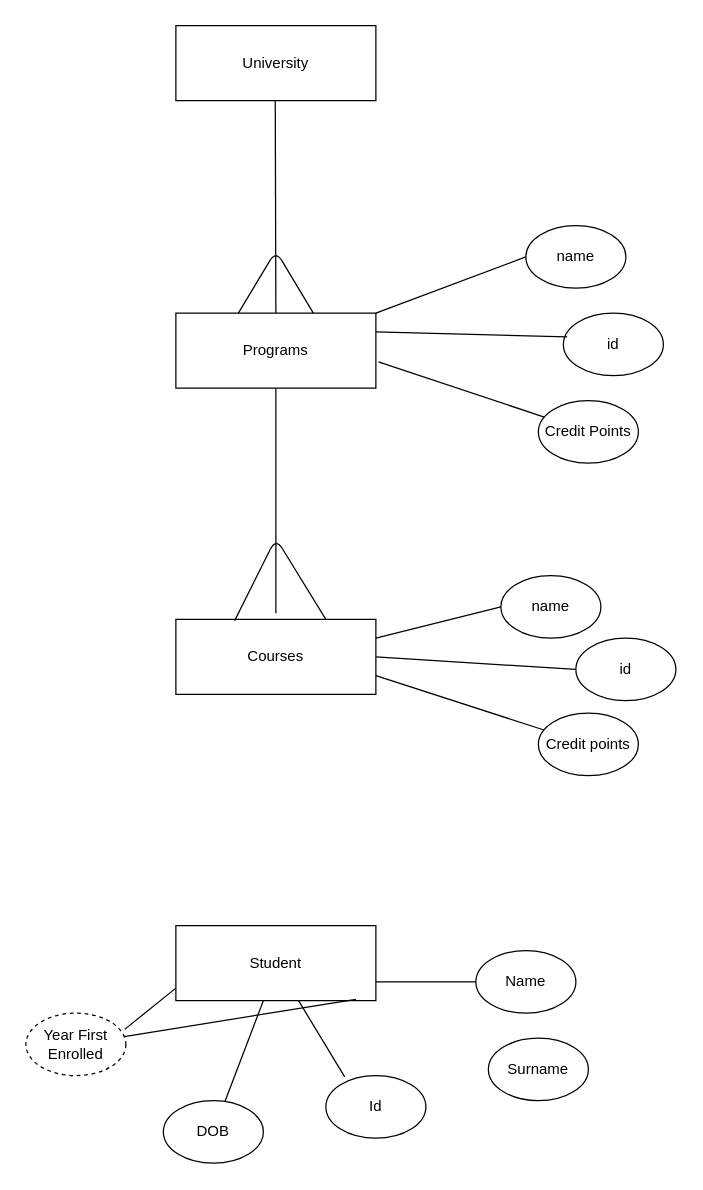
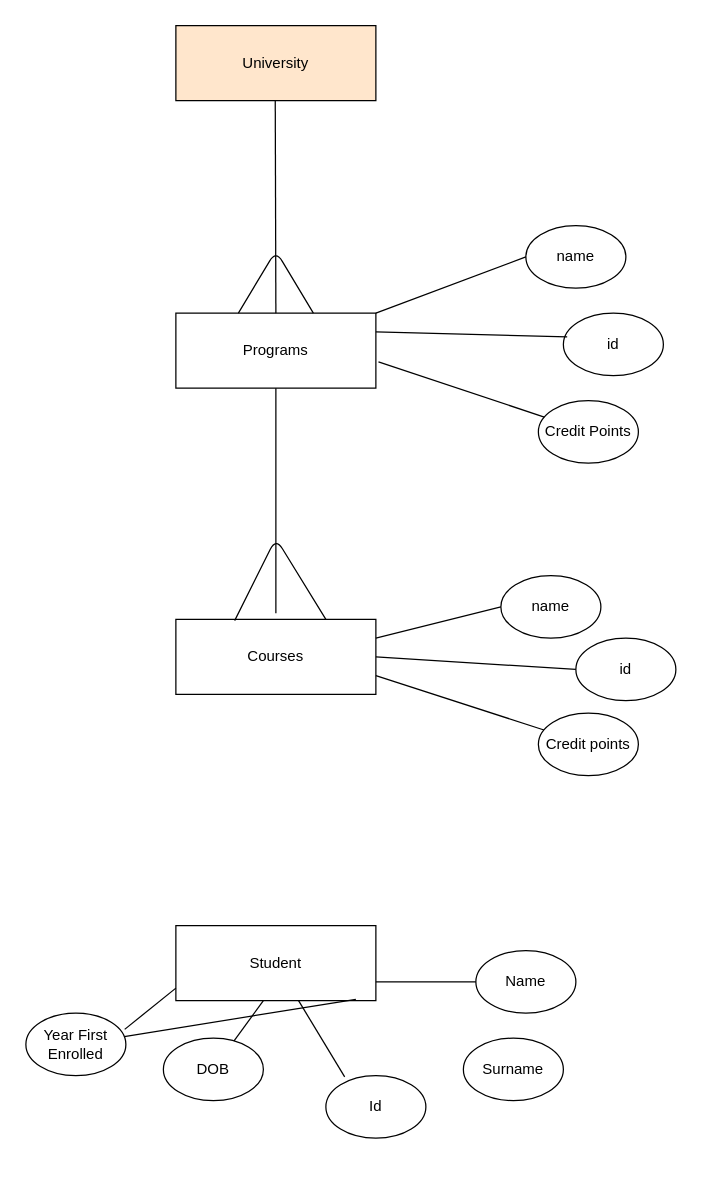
- <mxCell id="2" value="University" style="rounded=0;whiteSpace=wrap;html=1;" vertex="1" parent="1"><mxGeometry x="140" y="20" width="160" height="60" as="geometry" /></mxCell>
+ <mxCell id="2" value="University" style="rounded=0;whiteSpace=wrap;html=1;fillColor=#ffe6cc;" vertex="1" parent="1"><mxGeometry x="140" y="20" width="160" height="60" as="geometry" /></mxCell>
- <mxCell id="26" value="Year First Enrolled" style="ellipse;whiteSpace=wrap;html=1;dashed=1;" vertex="1" parent="1"><mxGeometry x="20" y="810" width="80" height="50" as="geometry" /></mxCell>
+ <mxCell id="26" value="Year First Enrolled" style="ellipse;whiteSpace=wrap;html=1;" vertex="1" parent="1"><mxGeometry x="20" y="810" width="80" height="50" as="geometry" /></mxCell>
- <mxCell id="23" value="Surname" style="ellipse;whiteSpace=wrap;html=1;" vertex="1" parent="1"><mxGeometry x="390" y="830" width="80" height="50" as="geometry" /></mxCell>
+ <mxCell id="23" value="Surname" style="ellipse;whiteSpace=wrap;html=1;" vertex="1" parent="1"><mxGeometry x="370" y="830" width="80" height="50" as="geometry" /></mxCell>
- <mxCell id="25" value="DOB" style="ellipse;whiteSpace=wrap;html=1;" vertex="1" parent="1"><mxGeometry x="130" y="880" width="80" height="50" as="geometry" /></mxCell>
+ <mxCell id="25" value="DOB" style="ellipse;whiteSpace=wrap;html=1;" vertex="1" parent="1"><mxGeometry x="130" y="830" width="80" height="50" as="geometry" /></mxCell>
